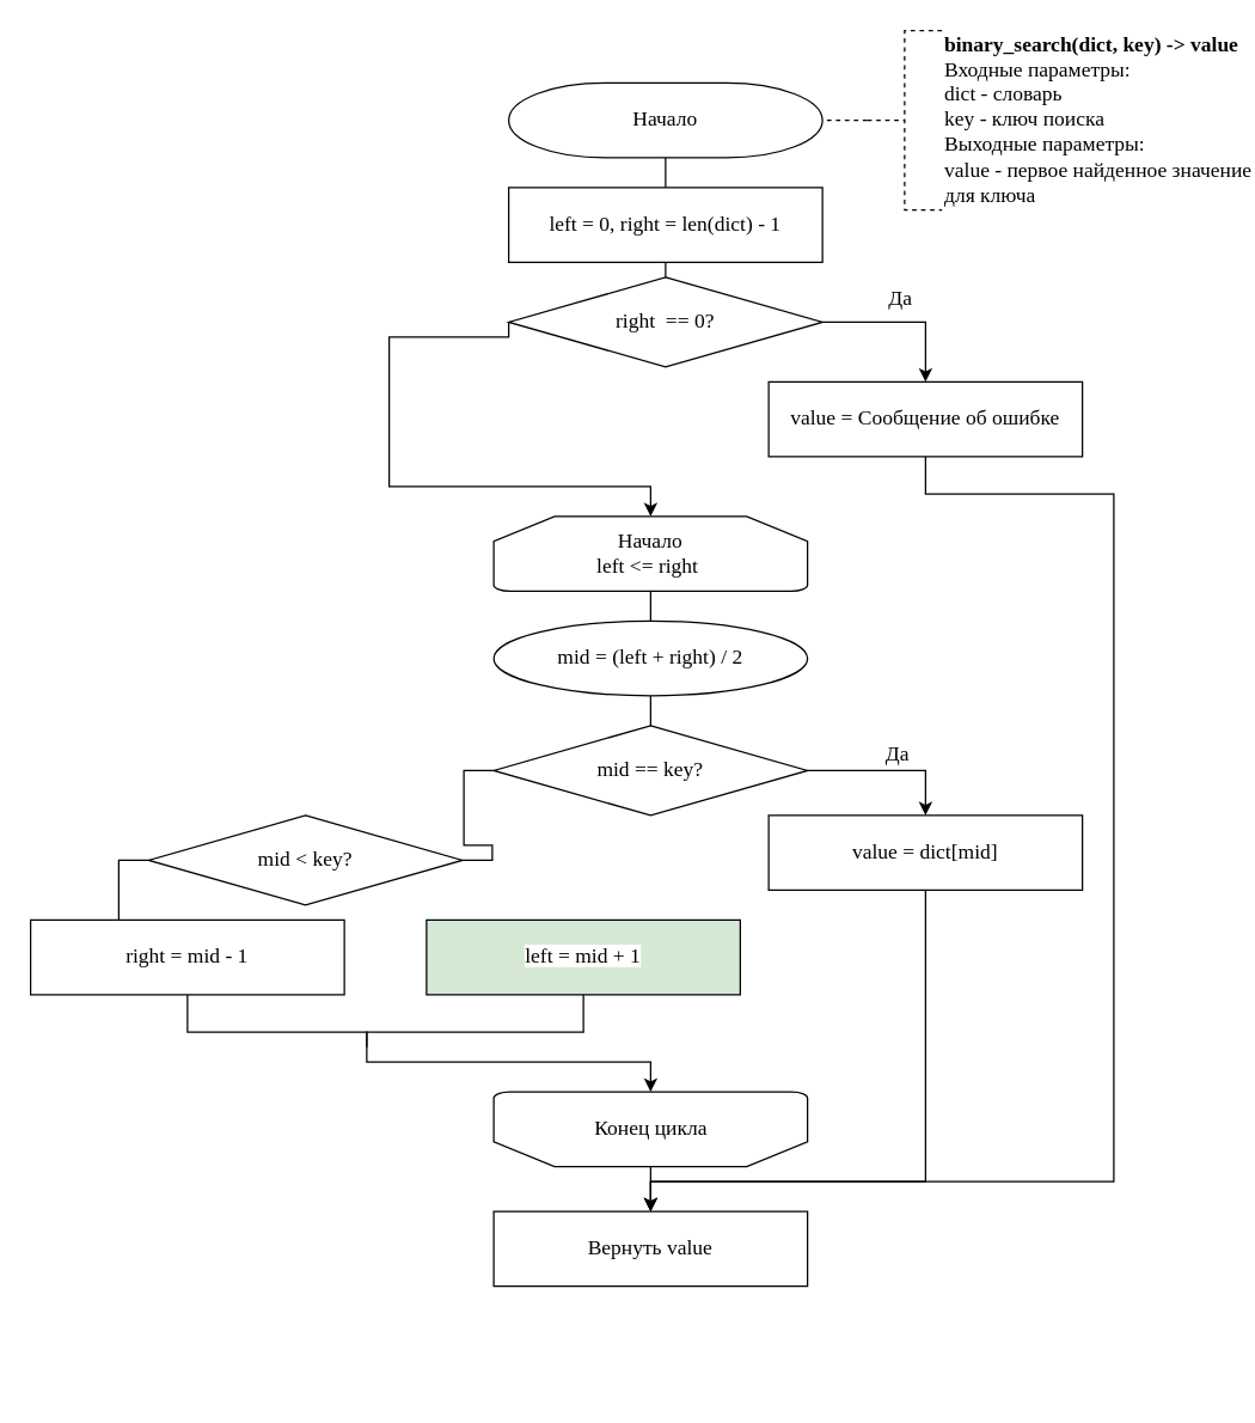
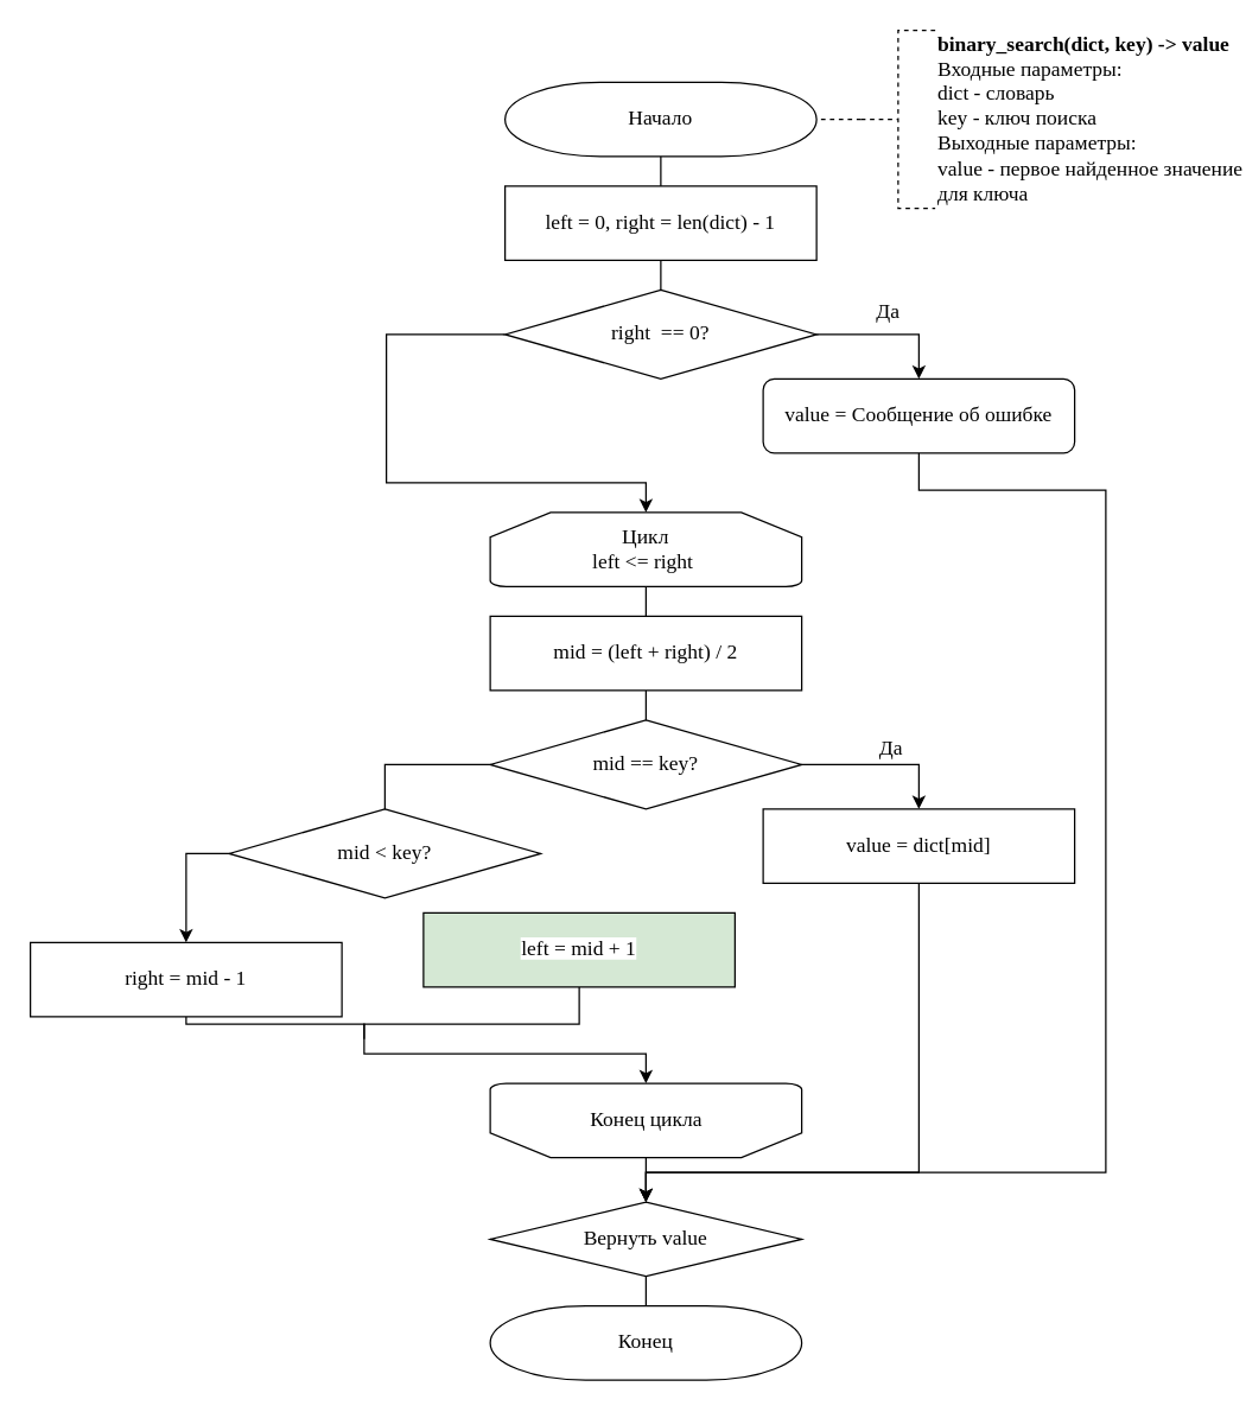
- <mxCell id="10" value="right&amp;nbsp; == 0?" style="strokeWidth=1;html=1;shape=mxgraph.flowchart.decision;whiteSpace=wrap;fontSize=14;fontFamily=Times New Roman;" parent="1" vertex="1"><mxGeometry x="340" y="185" width="210" height="60" as="geometry" /></mxCell>
+ <mxCell id="10" value="right&amp;nbsp; == 0?" style="strokeWidth=1;html=1;shape=mxgraph.flowchart.decision;whiteSpace=wrap;fontSize=14;fontFamily=Times New Roman;" parent="1" vertex="1"><mxGeometry x="340" y="195" width="210" height="60" as="geometry" /></mxCell>
- <mxCell id="18" value="&lt;span style=&quot;font-size: 14px; text-align: left; background-color: rgb(255, 255, 255);&quot;&gt;value = Сообщение об ошибке&lt;br style=&quot;font-size: 14px;&quot;&gt;&lt;/span&gt;" style="rounded=0;whiteSpace=wrap;html=1;strokeWidth=1;fontSize=14;fontFamily=Times New Roman;" parent="1" vertex="1"><mxGeometry x="514" y="255" width="210" height="50" as="geometry" /></mxCell>
+ <mxCell id="18" value="&lt;span style=&quot;font-size: 14px; text-align: left; background-color: rgb(255, 255, 255);&quot;&gt;value = Сообщение об ошибке&lt;br style=&quot;font-size: 14px;&quot;&gt;&lt;/span&gt;" style="whiteSpace=wrap;html=1;strokeWidth=1;fontSize=14;fontFamily=Times New Roman;rounded=1;" parent="1" vertex="1"><mxGeometry x="514" y="255" width="210" height="50" as="geometry" /></mxCell>
- <mxCell id="6" value="Начало&lt;br style=&quot;font-size: 14px;&quot;&gt;left &amp;lt;= right&amp;nbsp;" style="strokeWidth=1;html=1;shape=mxgraph.flowchart.loop_limit;whiteSpace=wrap;fontSize=14;fontFamily=Times New Roman;" parent="1" vertex="1"><mxGeometry x="330" y="345" width="210" height="50" as="geometry" /></mxCell>
+ <mxCell id="6" value="Цикл&lt;br style=&quot;font-size: 14px;&quot;&gt;left &amp;lt;= right&amp;nbsp;" style="strokeWidth=1;html=1;shape=mxgraph.flowchart.loop_limit;whiteSpace=wrap;fontSize=14;fontFamily=Times New Roman;" parent="1" vertex="1"><mxGeometry x="330" y="345" width="210" height="50" as="geometry" /></mxCell>
- <mxCell id="21" value="&lt;span style=&quot;font-size: 14px; text-align: left; background-color: rgb(255, 255, 255);&quot;&gt;mid = (left + right) / 2&lt;br style=&quot;font-size: 14px;&quot;&gt;&lt;/span&gt;" style="ellipse;whiteSpace=wrap;html=1;strokeWidth=1;fontSize=14;fontFamily=Times New Roman;" parent="1" vertex="1"><mxGeometry x="330" y="415" width="210" height="50" as="geometry" /></mxCell>
+ <mxCell id="21" value="&lt;span style=&quot;font-size: 14px; text-align: left; background-color: rgb(255, 255, 255);&quot;&gt;mid = (left + right) / 2&lt;br style=&quot;font-size: 14px;&quot;&gt;&lt;/span&gt;" style="rounded=0;whiteSpace=wrap;html=1;strokeWidth=1;fontSize=14;fontFamily=Times New Roman;" parent="1" vertex="1"><mxGeometry x="330" y="415" width="210" height="50" as="geometry" /></mxCell>
- <mxCell id="27" value="mid &amp;lt; key?" style="strokeWidth=1;html=1;shape=mxgraph.flowchart.decision;whiteSpace=wrap;fontSize=14;fontFamily=Times New Roman;" parent="1" vertex="1"><mxGeometry x="99" y="545" width="210" height="60" as="geometry" /></mxCell>
+ <mxCell id="27" value="mid &amp;lt; key?" style="strokeWidth=1;html=1;shape=mxgraph.flowchart.decision;whiteSpace=wrap;fontSize=14;fontFamily=Times New Roman;" parent="1" vertex="1"><mxGeometry x="154" y="545" width="210" height="60" as="geometry" /></mxCell>
- <mxCell id="33" value="&lt;span style=&quot;font-size: 14px; text-align: left; background-color: rgb(255, 255, 255);&quot;&gt;right = mid - 1&lt;br style=&quot;font-size: 14px;&quot;&gt;&lt;/span&gt;" style="rounded=0;whiteSpace=wrap;html=1;strokeWidth=1;fontSize=14;fontFamily=Times New Roman;" parent="1" vertex="1"><mxGeometry x="20" y="615" width="210" height="50" as="geometry" /></mxCell>
+ <mxCell id="33" value="&lt;span style=&quot;font-size: 14px; text-align: left; background-color: rgb(255, 255, 255);&quot;&gt;right = mid - 1&lt;br style=&quot;font-size: 14px;&quot;&gt;&lt;/span&gt;" style="rounded=0;whiteSpace=wrap;html=1;strokeWidth=1;fontSize=14;fontFamily=Times New Roman;" parent="1" vertex="1"><mxGeometry x="20" y="635" width="210" height="50" as="geometry" /></mxCell>
- <mxCell id="20" value="&lt;span style=&quot;font-size: 14px; text-align: left; background-color: rgb(255, 255, 255);&quot;&gt;Вернуть value&lt;br style=&quot;font-size: 14px;&quot;&gt;&lt;/span&gt;" style="rounded=0;whiteSpace=wrap;html=1;strokeWidth=1;fontSize=14;fontFamily=Times New Roman;" parent="1" vertex="1"><mxGeometry x="330" y="810" width="210" height="50" as="geometry" /></mxCell>
+ <mxCell id="20" value="&lt;span style=&quot;font-size: 14px; text-align: left; background-color: rgb(255, 255, 255);&quot;&gt;Вернуть value&lt;br style=&quot;font-size: 14px;&quot;&gt;&lt;/span&gt;" style="rhombus;whiteSpace=wrap;html=1;strokeWidth=1;fontSize=14;fontFamily=Times New Roman;" parent="1" vertex="1"><mxGeometry x="330" y="810" width="210" height="50" as="geometry" /></mxCell>
+ <mxCell id="19" style="edgeStyle=orthogonalEdgeStyle;rounded=0;orthogonalLoop=1;jettySize=auto;html=1;exitX=0.5;exitY=1;exitDx=0;exitDy=0;entryX=0.5;entryY=0;entryDx=0;entryDy=0;entryPerimeter=0;endArrow=none;endFill=0;fontSize=14;fontFamily=Times New Roman;" parent="1" source="20" target="11" edge="1"><mxGeometry relative="1" as="geometry" /></mxCell>
+ <mxCell id="11" value="Конец" style="strokeWidth=1;html=1;shape=mxgraph.flowchart.terminator;whiteSpace=wrap;fontSize=14;fontFamily=Times New Roman;" parent="1" vertex="1"><mxGeometry x="330" y="880" width="210" height="50" as="geometry" /></mxCell>
